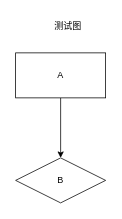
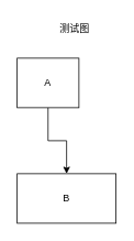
- <mxCell id="3" value="A" style="rounded=0;whiteSpace=wrap;html=1;" vertex="1" parent="1"><mxGeometry x="20" y="70" width="120" height="60" as="geometry" /></mxCell>
+ <mxCell id="3" value="A" style="rounded=0;whiteSpace=wrap;html=1;" vertex="1" parent="1"><mxGeometry x="20" y="70" width="75" height="60" as="geometry" /></mxCell>
- <mxCell id="5" value="B" style="rhombus;whiteSpace=wrap;html=1;" vertex="1" parent="1"><mxGeometry x="20" y="210" width="120" height="60" as="geometry" /></mxCell>
+ <mxCell id="5" value="B" style="rounded=0;whiteSpace=wrap;html=1;" vertex="1" parent="1"><mxGeometry x="20" y="210" width="120" height="60" as="geometry" /></mxCell>
